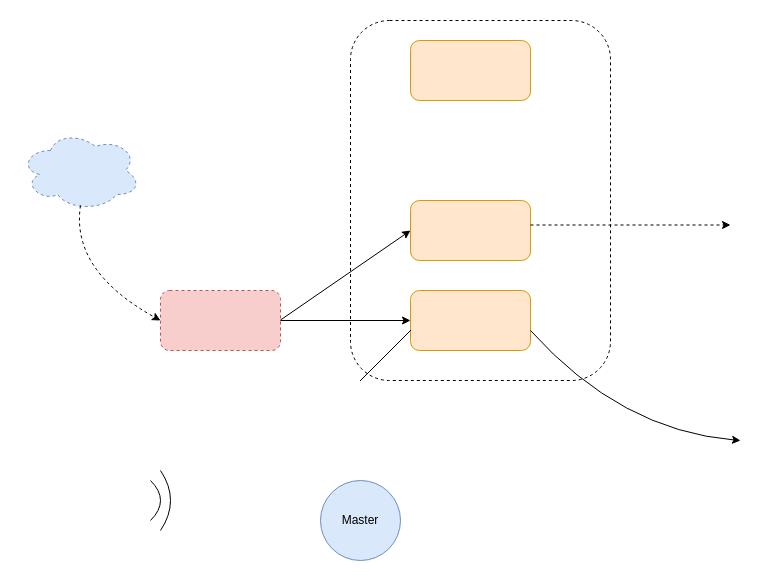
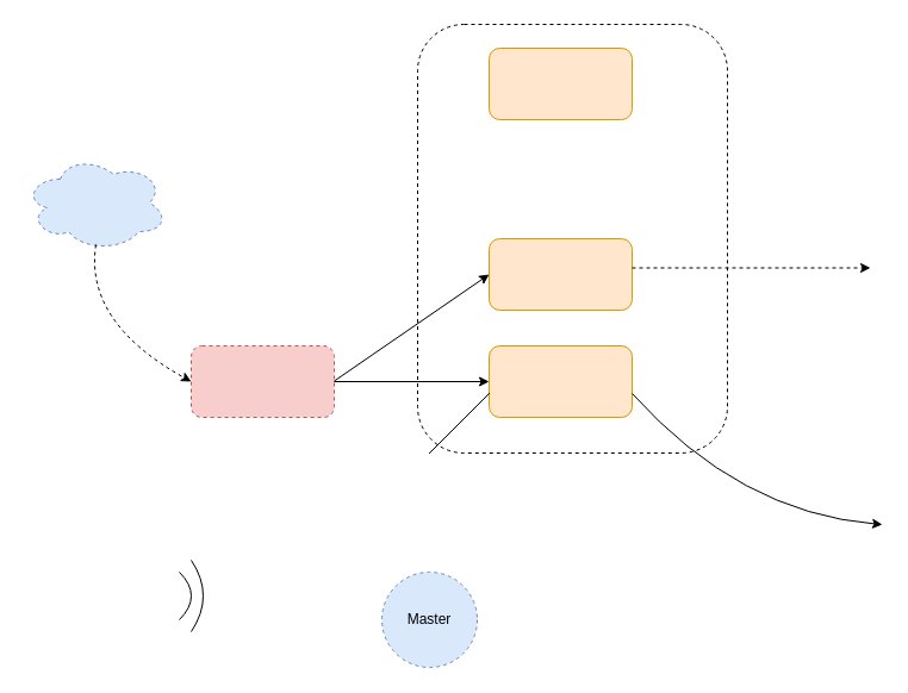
- <mxCell id="13" value="Master" style="ellipse;whiteSpace=wrap;html=1;aspect=fixed;rounded=1;shadow=0;glass=0;dashed=0;sketch=0;fillColor=#dae8fc;strokeColor=#6c8ebf;" vertex="1" parent="1"><mxGeometry x="320" y="480" width="80" height="80" as="geometry" /></mxCell>
+ <mxCell id="13" value="Master" style="ellipse;whiteSpace=wrap;html=1;aspect=fixed;rounded=1;shadow=0;glass=0;dashed=1;sketch=0;fillColor=#dae8fc;strokeColor=#6c8ebf;" vertex="1" parent="1"><mxGeometry x="320" y="480" width="80" height="80" as="geometry" /></mxCell>
